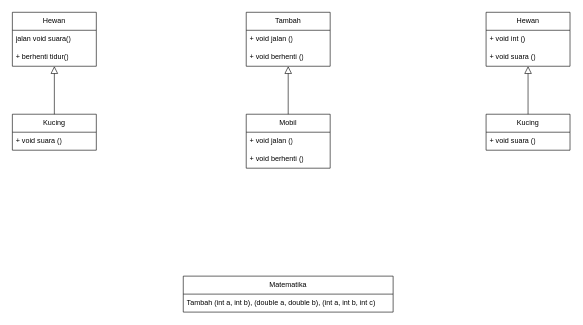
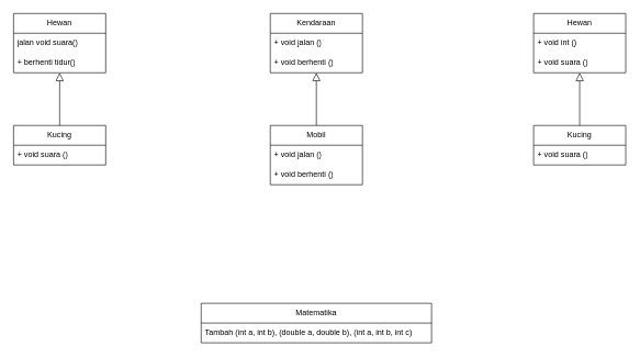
- <mxCell id="2" value="Tambah" style="swimlane;fontStyle=0;childLayout=stackLayout;horizontal=1;startSize=30;horizontalStack=0;resizeParent=1;resizeParentMax=0;resizeLast=0;collapsible=1;marginBottom=0;whiteSpace=wrap;html=1;" vertex="1" parent="1"><mxGeometry x="410" y="20" width="140" height="90" as="geometry" /></mxCell>
+ <mxCell id="2" value="Kendaraan" style="swimlane;fontStyle=0;childLayout=stackLayout;horizontal=1;startSize=30;horizontalStack=0;resizeParent=1;resizeParentMax=0;resizeLast=0;collapsible=1;marginBottom=0;whiteSpace=wrap;html=1;" vertex="1" parent="1"><mxGeometry x="410" y="20" width="140" height="90" as="geometry" /></mxCell>
